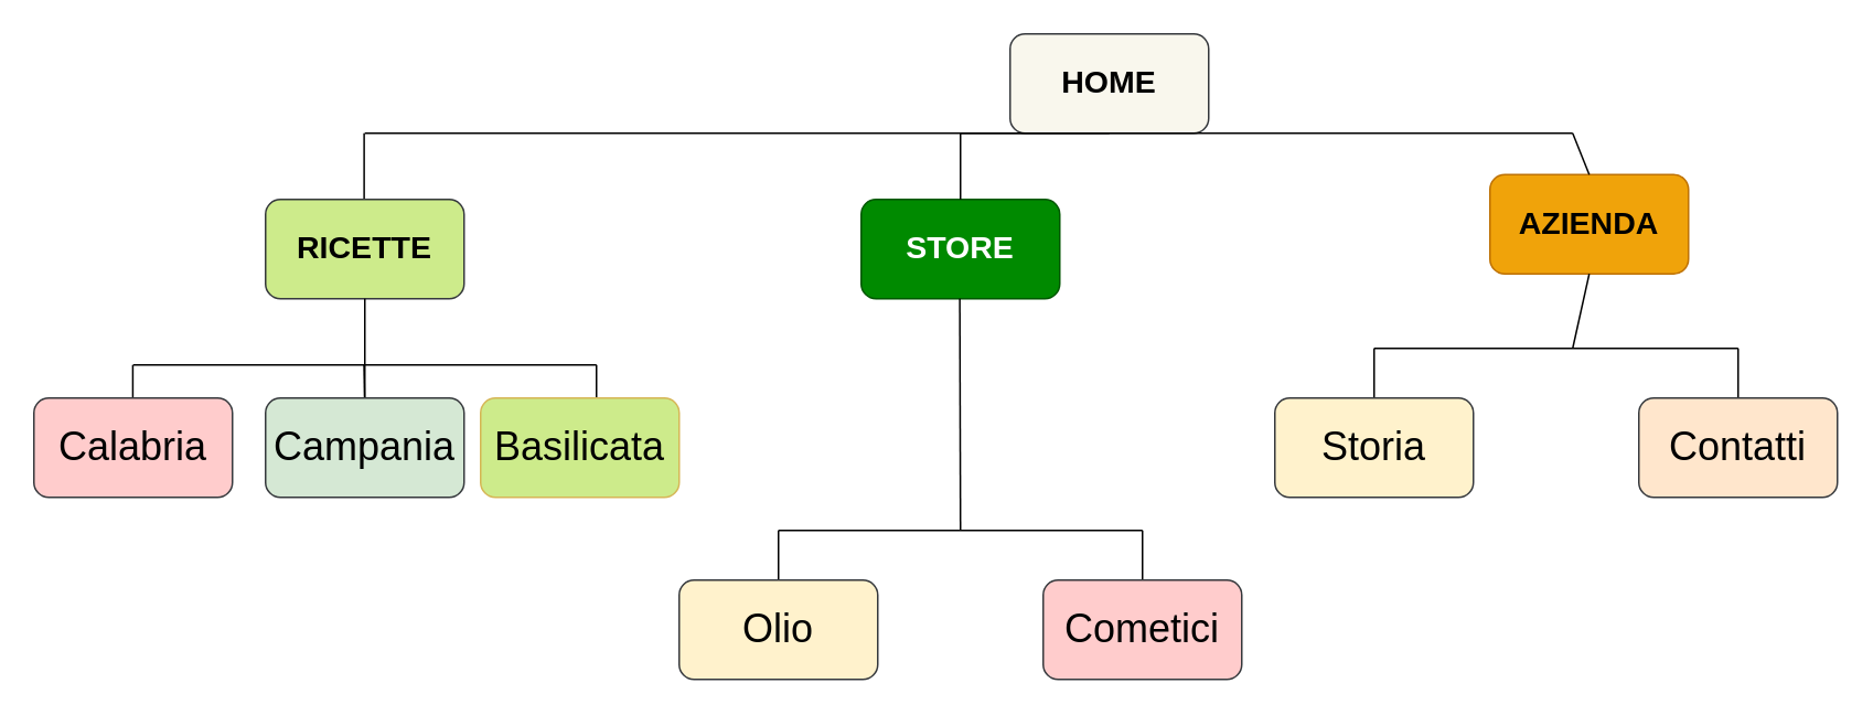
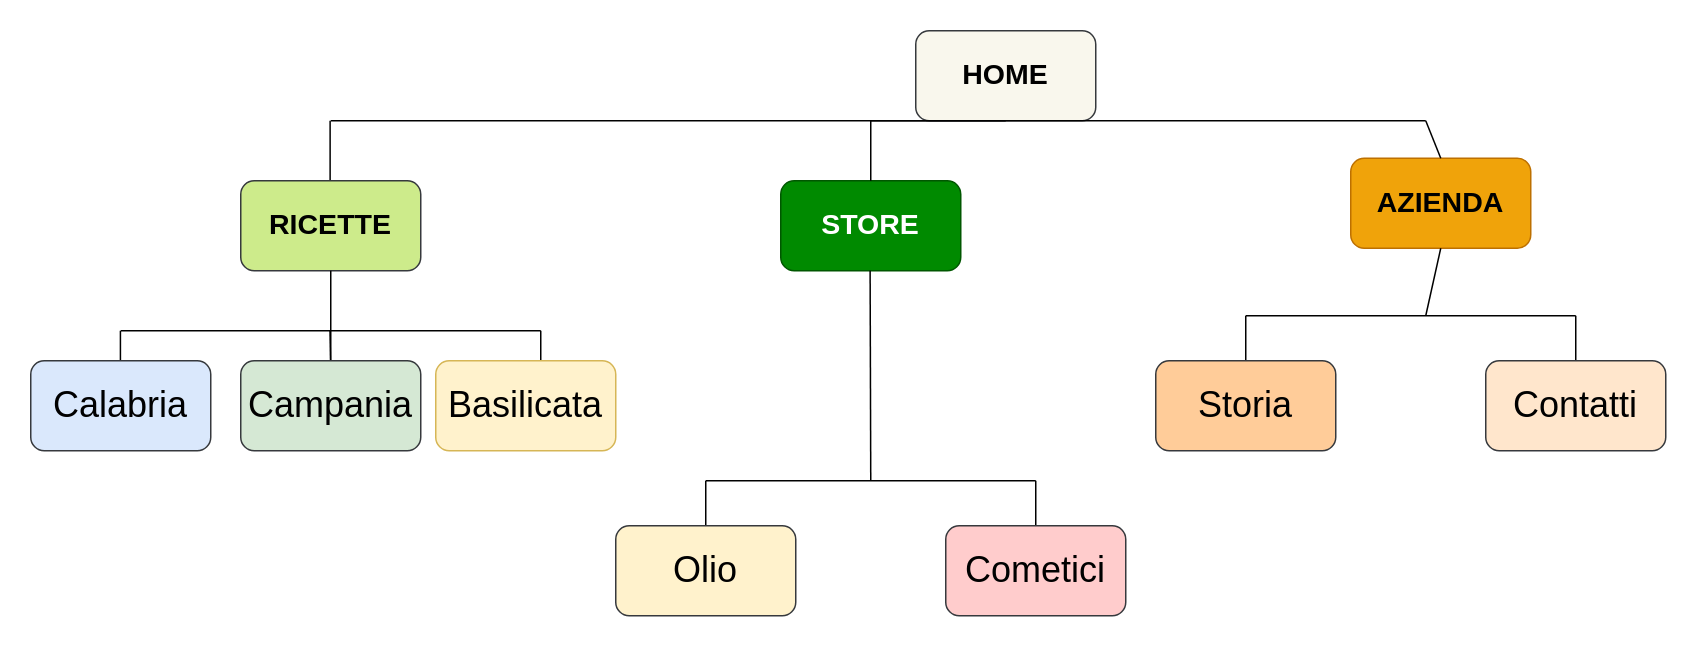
- <mxCell id="16" value="Calabria" style="rounded=1;whiteSpace=wrap;html=1;fillColor=#ffcccc;strokeColor=#36393d;fontSize=24;" parent="1" vertex="1"><mxGeometry x="20" y="240" width="120" height="60" as="geometry" /></mxCell>
+ <mxCell id="16" value="Calabria" style="rounded=1;whiteSpace=wrap;html=1;fillColor=#dae8fc;strokeColor=#36393d;fontSize=24;" parent="1" vertex="1"><mxGeometry x="20" y="240" width="120" height="60" as="geometry" /></mxCell>
- <mxCell id="18" value="Basilicata" style="rounded=1;whiteSpace=wrap;html=1;fillColor=#cdeb8b;strokeColor=#d6b656;fontSize=24;" parent="1" vertex="1"><mxGeometry x="290" y="240" width="120" height="60" as="geometry" /></mxCell>
+ <mxCell id="18" value="Basilicata" style="rounded=1;whiteSpace=wrap;html=1;fillColor=#fff2cc;strokeColor=#d6b656;fontSize=24;" parent="1" vertex="1"><mxGeometry x="290" y="240" width="120" height="60" as="geometry" /></mxCell>
- <mxCell id="29" value="Storia" style="rounded=1;whiteSpace=wrap;html=1;fillColor=#fff2cc;strokeColor=#36393d;fontSize=24;" parent="1" vertex="1"><mxGeometry x="770" y="240" width="120" height="60" as="geometry" /></mxCell>
+ <mxCell id="29" value="Storia" style="rounded=1;whiteSpace=wrap;html=1;fillColor=#ffcc99;strokeColor=#36393d;fontSize=24;" parent="1" vertex="1"><mxGeometry x="770" y="240" width="120" height="60" as="geometry" /></mxCell>
